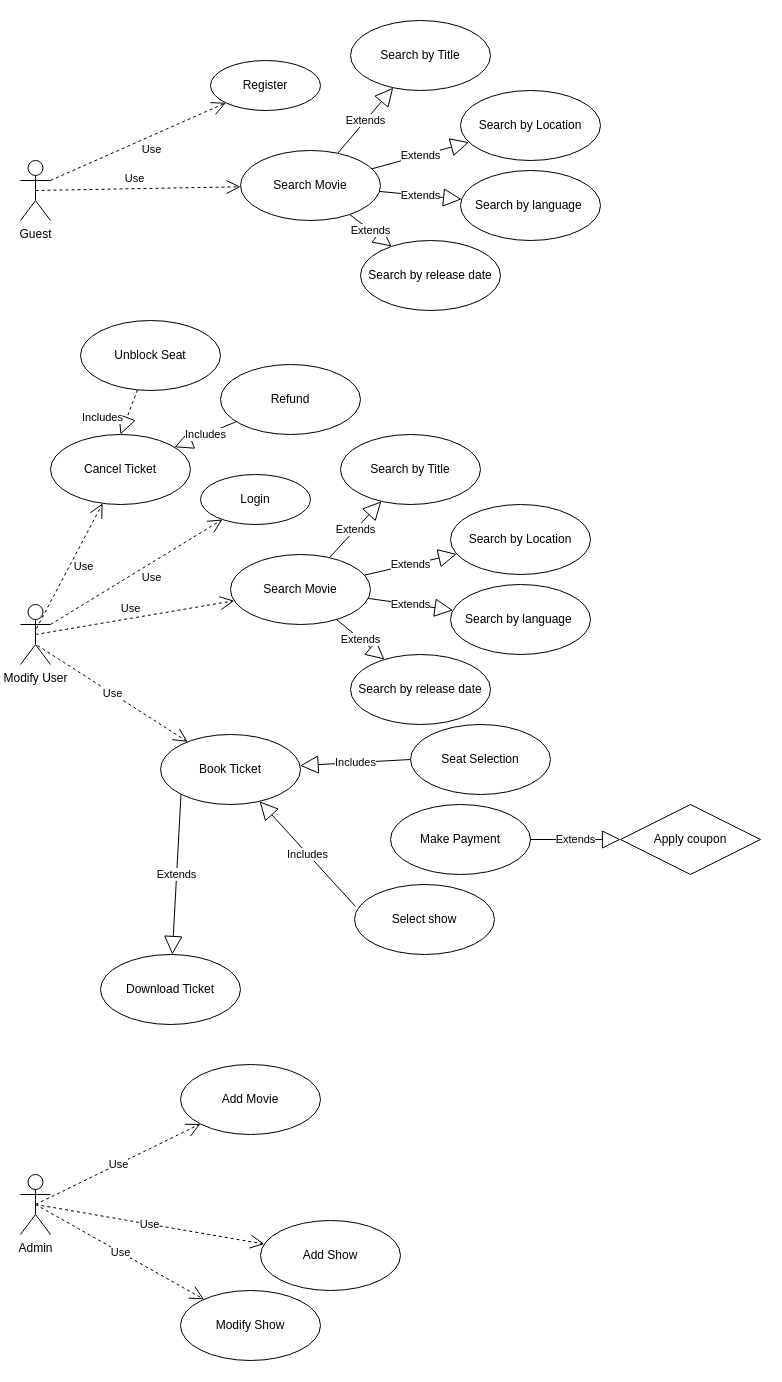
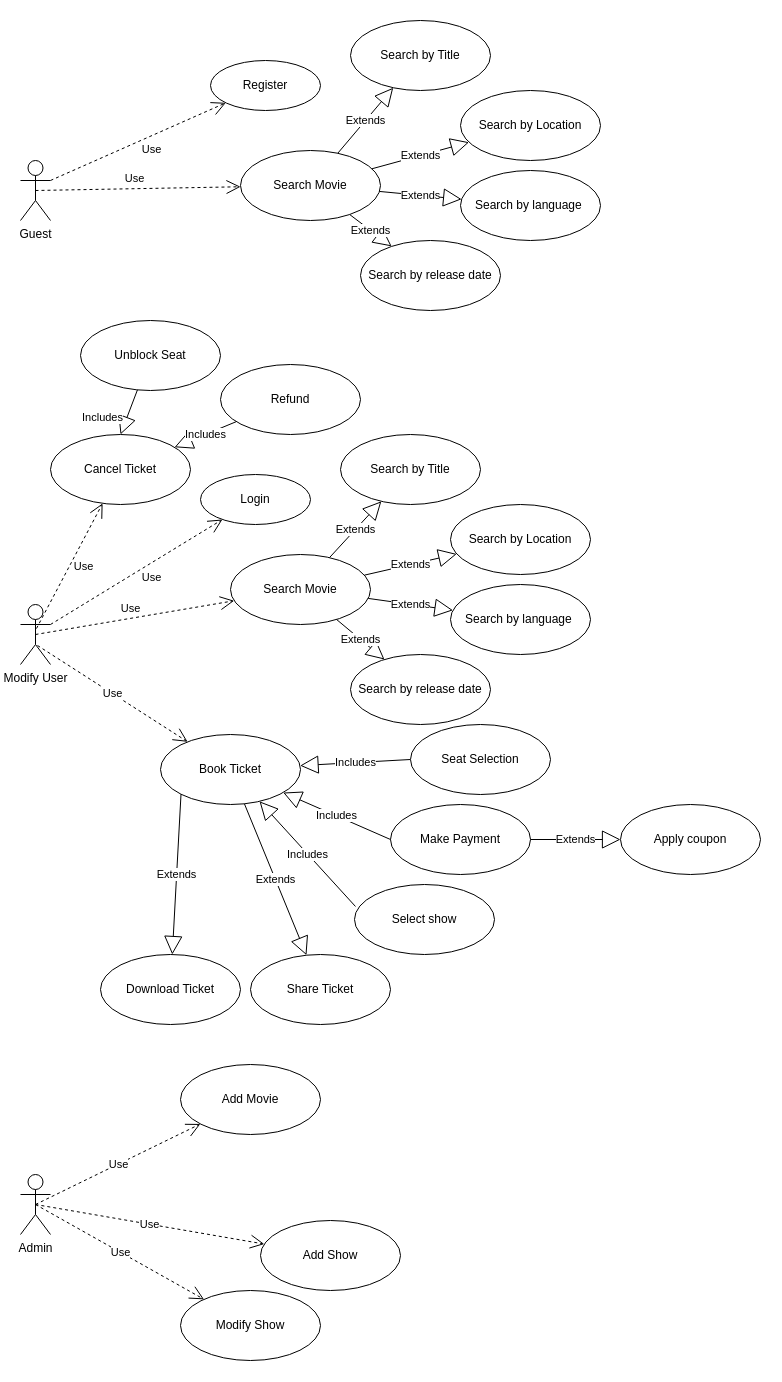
- <mxCell id="49" value="Includes" style="endArrow=block;endSize=16;endFill=0;html=1;entryX=0.5;entryY=0;entryDx=0;entryDy=0;dashed=1;" parent="1" source="48" target="44" edge="1"><mxGeometry x="0.606" y="-23" width="160" relative="1" as="geometry"><mxPoint x="153.822" y="374.46" as="sourcePoint" /><mxPoint x="50" y="412.828" as="targetPoint" /><mxPoint as="offset" /></mxGeometry></mxCell>
+ <mxCell id="49" value="Includes" style="endArrow=block;endSize=16;endFill=0;html=1;entryX=0.5;entryY=0;entryDx=0;entryDy=0;" parent="1" source="48" target="44" edge="1"><mxGeometry x="0.606" y="-23" width="160" relative="1" as="geometry"><mxPoint x="153.822" y="374.46" as="sourcePoint" /><mxPoint x="50" y="412.828" as="targetPoint" /><mxPoint as="offset" /></mxGeometry></mxCell>
+ <mxCell id="33" value="Includes" style="endArrow=block;endSize=16;endFill=0;html=1;exitX=0;exitY=0.5;exitDx=0;exitDy=0;" parent="1" source="32" target="28" edge="1"><mxGeometry width="160" relative="1" as="geometry"><mxPoint x="450" y="824" as="sourcePoint" /><mxPoint x="359.497" y="869.251" as="targetPoint" /></mxGeometry></mxCell>
- <mxCell id="41" value="Apply coupon" style="rhombus;whiteSpace=wrap;html=1;" parent="1" vertex="1"><mxGeometry x="620" y="804" width="140" height="70" as="geometry" /></mxCell>
+ <mxCell id="41" value="Apply coupon" style="ellipse;whiteSpace=wrap;html=1;" parent="1" vertex="1"><mxGeometry x="620" y="804" width="140" height="70" as="geometry" /></mxCell>
+ <mxCell id="39" value="Extends" style="endArrow=block;endSize=16;endFill=0;html=1;" parent="1" source="28" target="37" edge="1"><mxGeometry width="160" relative="1" as="geometry"><mxPoint x="310.003" y="863.999" as="sourcePoint" /><mxPoint x="246.991" y="985.36" as="targetPoint" /></mxGeometry></mxCell>
+ <mxCell id="37" value="Share Ticket" style="ellipse;whiteSpace=wrap;html=1;" parent="1" vertex="1"><mxGeometry x="250" y="954" width="140" height="70" as="geometry" /></mxCell>
